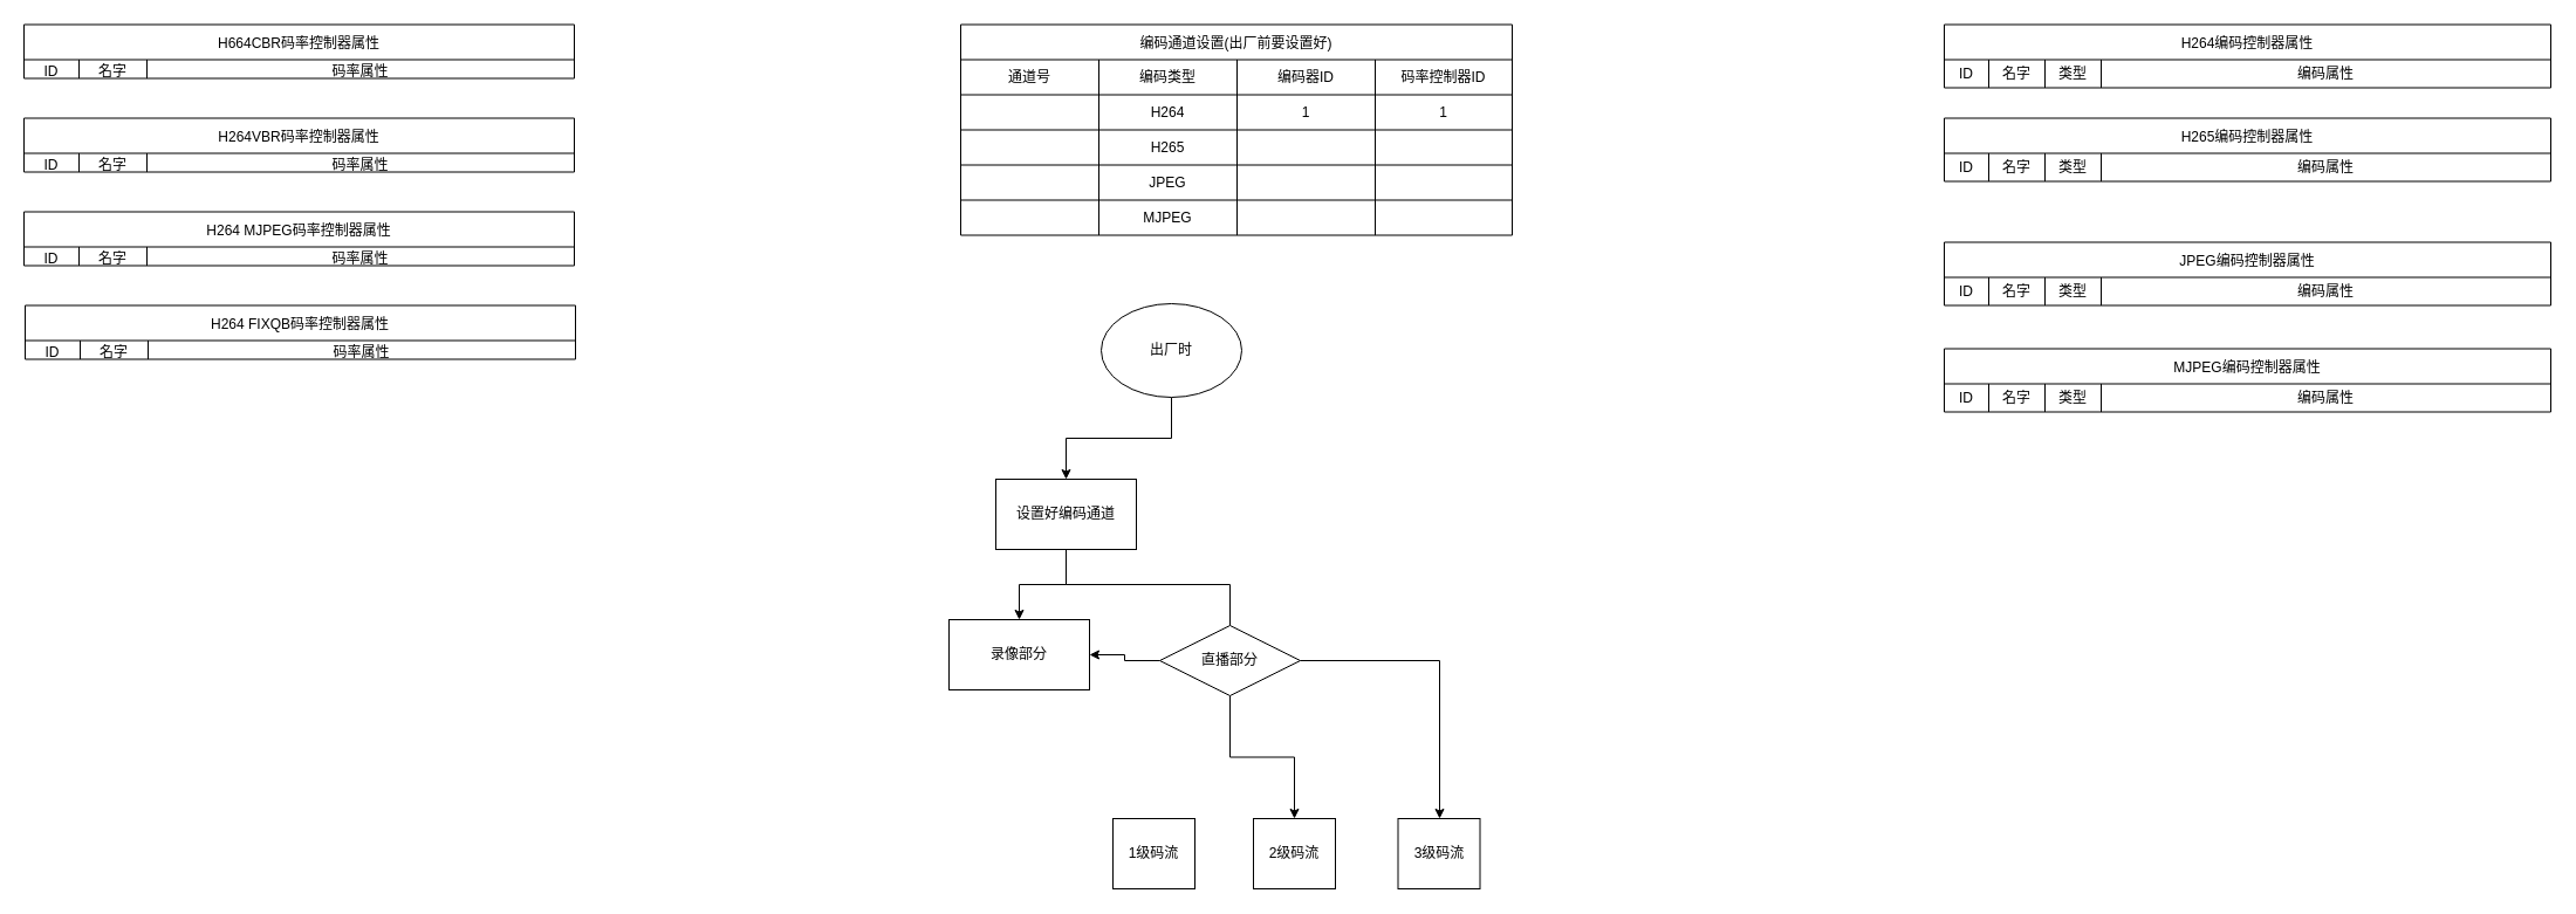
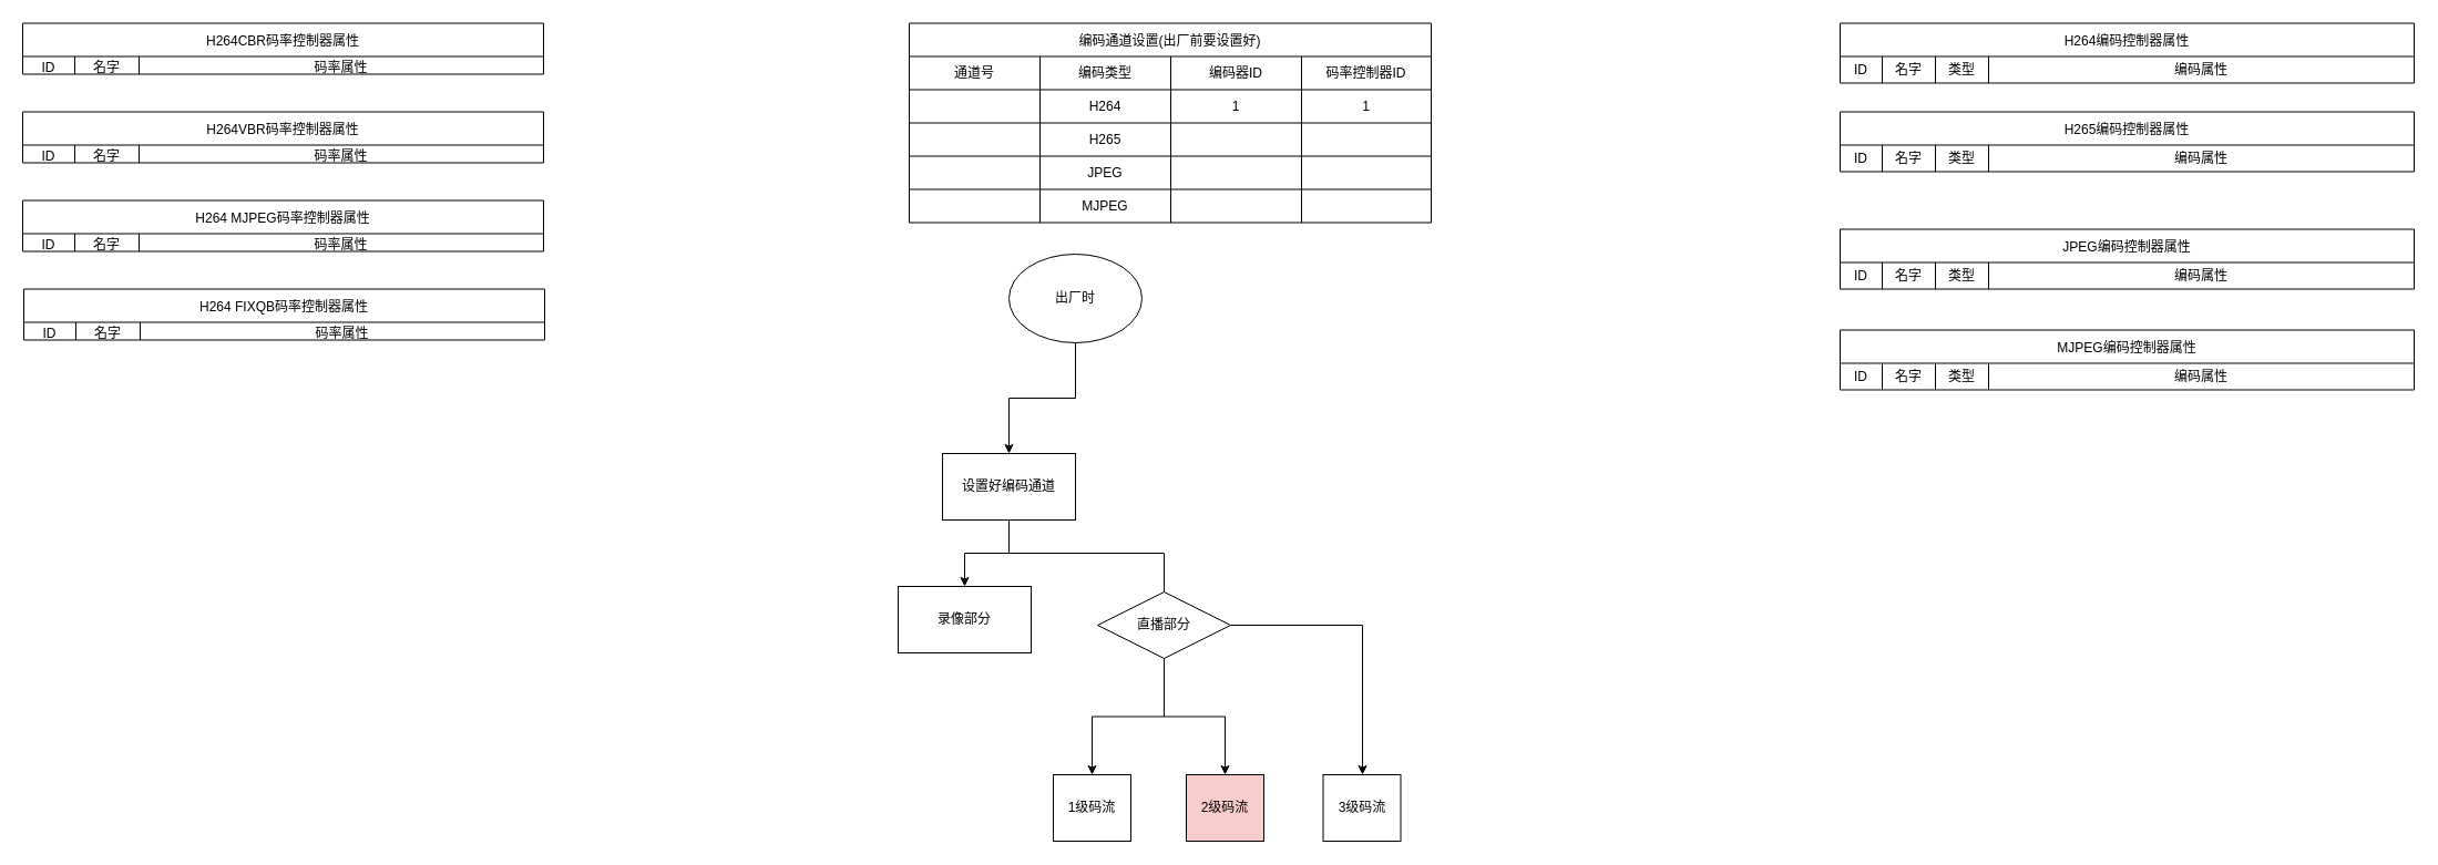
- <mxCell id="35" value="H664CBR码率控制器属性" style="shape=table;startSize=30;container=1;collapsible=0;childLayout=tableLayout;" vertex="1" parent="1"><mxGeometry x="20" y="20.5" width="470" height="46" as="geometry" /></mxCell>
+ <mxCell id="35" value="H264CBR码率控制器属性" style="shape=table;startSize=30;container=1;collapsible=0;childLayout=tableLayout;" vertex="1" parent="1"><mxGeometry x="20" y="20.5" width="470" height="46" as="geometry" /></mxCell>
- <mxCell id="74" value="出厂时" style="ellipse;whiteSpace=wrap;html=1;" vertex="1" parent="1"><mxGeometry x="940" y="259" width="120" height="80" as="geometry" /></mxCell>
+ <mxCell id="74" value="出厂时" style="ellipse;whiteSpace=wrap;html=1;" vertex="1" parent="1"><mxGeometry x="910" y="229" width="120" height="80" as="geometry" /></mxCell>
- <mxCell id="79" style="edgeStyle=orthogonalEdgeStyle;rounded=0;orthogonalLoop=1;jettySize=auto;html=1;" edge="1" parent="1" source="82" target="78"><mxGeometry relative="1" as="geometry" /></mxCell>
+ <mxCell id="79" style="edgeStyle=orthogonalEdgeStyle;rounded=0;orthogonalLoop=1;jettySize=auto;html=1;" edge="1" parent="1" source="82" target="83"><mxGeometry relative="1" as="geometry" /></mxCell>
- <mxCell id="84" value="2级码流" style="whiteSpace=wrap;html=1;" vertex="1" parent="1"><mxGeometry x="1070" y="699" width="70" height="60" as="geometry" /></mxCell>
+ <mxCell id="84" value="2级码流" style="whiteSpace=wrap;html=1;fillColor=#f8cecc;" vertex="1" parent="1"><mxGeometry x="1070" y="699" width="70" height="60" as="geometry" /></mxCell>
